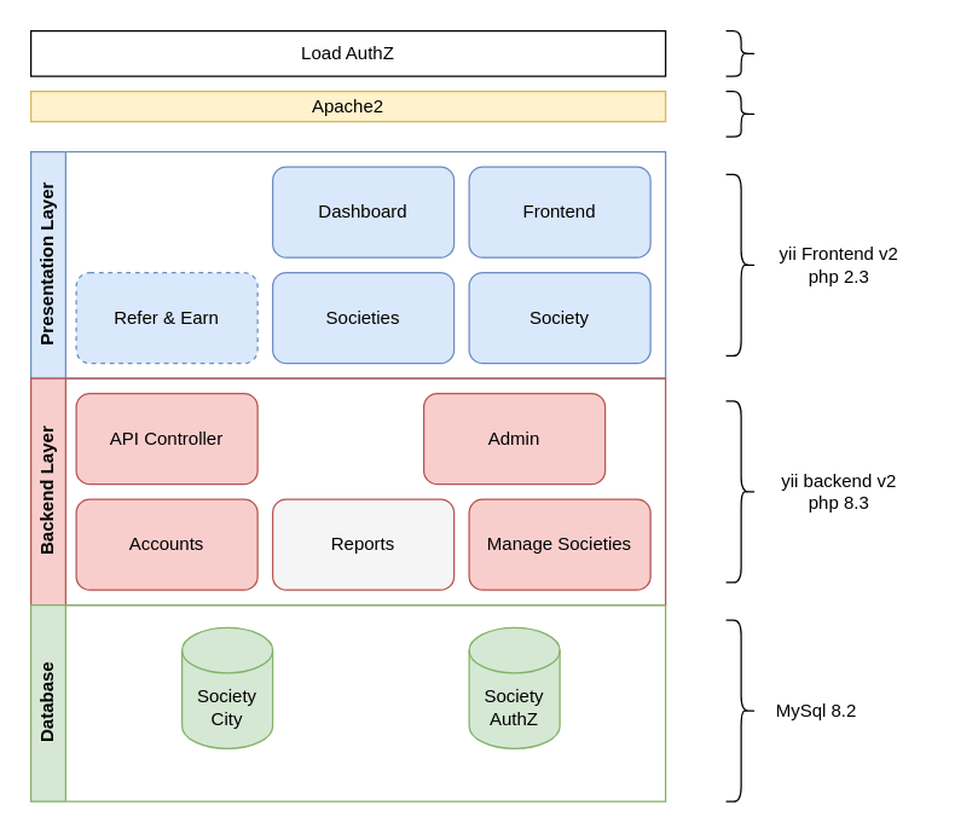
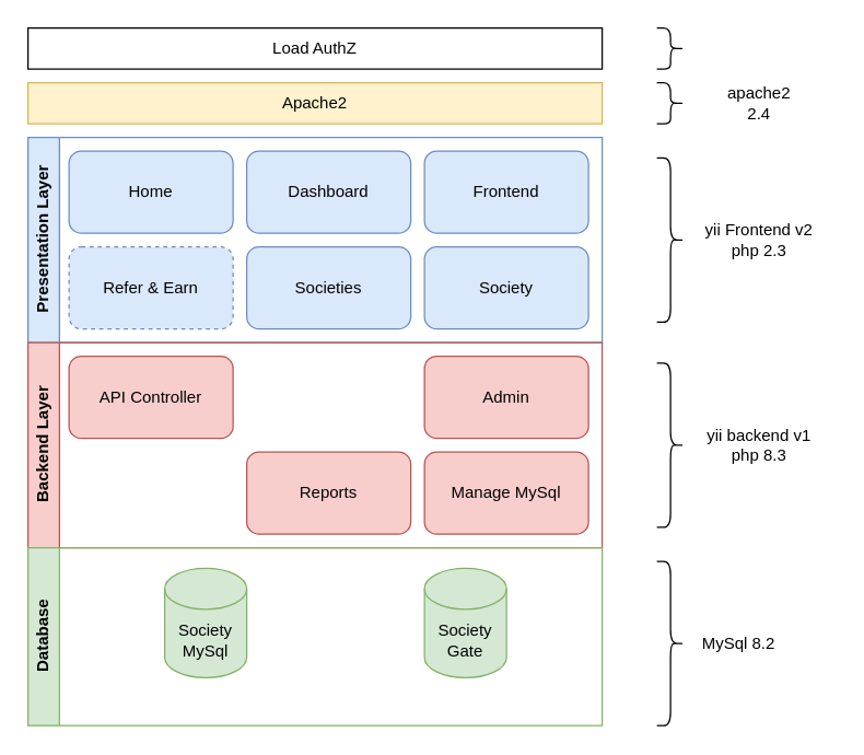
- <mxCell id="2" value="Apache2" style="rounded=0;whiteSpace=wrap;html=1;fillColor=#fff2cc;strokeColor=#d6b656;" parent="1" vertex="1"><mxGeometry x="20" y="60" width="420" height="20" as="geometry" /></mxCell>
+ <mxCell id="2" value="Apache2" style="rounded=0;whiteSpace=wrap;html=1;fillColor=#fff2cc;strokeColor=#d6b656;" parent="1" vertex="1"><mxGeometry x="20" y="60" width="420" height="30" as="geometry" /></mxCell>
+ <mxCell id="28" value="apache2&lt;div&gt;2.4&lt;/div&gt;" style="text;html=1;align=center;verticalAlign=middle;whiteSpace=wrap;rounded=0;" vertex="1" parent="1"><mxGeometry x="500" y="60" width="110" height="30" as="geometry" /></mxCell>
+ <mxCell id="5" value="Home" style="rounded=1;whiteSpace=wrap;html=1;fillColor=#dae8fc;strokeColor=#6c8ebf;" vertex="1" parent="4"><mxGeometry x="30" y="10" width="120" height="60" as="geometry" /></mxCell>
- <mxCell id="13" value="Admin" style="rounded=1;whiteSpace=wrap;html=1;fillColor=#f8cecc;strokeColor=#b85450;" vertex="1" parent="11"><mxGeometry x="260" y="10" width="120" height="60" as="geometry" /></mxCell>
+ <mxCell id="13" value="Admin" style="rounded=1;whiteSpace=wrap;html=1;fillColor=#f8cecc;strokeColor=#b85450;" vertex="1" parent="11"><mxGeometry x="290" y="10" width="120" height="60" as="geometry" /></mxCell>
- <mxCell id="24" value="yii backend v2&lt;div&gt;php 8.3&lt;/div&gt;" style="text;html=1;align=center;verticalAlign=middle;whiteSpace=wrap;rounded=0;" vertex="1" parent="1"><mxGeometry x="500" y="310" width="110" height="30" as="geometry" /></mxCell>
+ <mxCell id="24" value="yii backend v1&lt;div&gt;php 8.3&lt;/div&gt;" style="text;html=1;align=center;verticalAlign=middle;whiteSpace=wrap;rounded=0;" vertex="1" parent="1"><mxGeometry x="500" y="310" width="110" height="30" as="geometry" /></mxCell>
- <mxCell id="14" value="Accounts" style="rounded=1;whiteSpace=wrap;html=1;fillColor=#f8cecc;strokeColor=#b85450;" vertex="1" parent="11"><mxGeometry x="30" y="80" width="120" height="60" as="geometry" /></mxCell>
- <mxCell id="15" value="Reports" style="rounded=1;whiteSpace=wrap;html=1;fillColor=#f5f5f5;strokeColor=#b85450;" vertex="1" parent="11"><mxGeometry x="160" y="80" width="120" height="60" as="geometry" /></mxCell>
+ <mxCell id="15" value="Reports" style="rounded=1;whiteSpace=wrap;html=1;fillColor=#f8cecc;strokeColor=#b85450;" vertex="1" parent="11"><mxGeometry x="160" y="80" width="120" height="60" as="geometry" /></mxCell>
- <mxCell id="16" value="Manage Societies" style="rounded=1;whiteSpace=wrap;html=1;fillColor=#f8cecc;strokeColor=#b85450;" vertex="1" parent="11"><mxGeometry x="290" y="80" width="120" height="60" as="geometry" /></mxCell>
+ <mxCell id="16" value="Manage MySql" style="rounded=1;whiteSpace=wrap;html=1;fillColor=#f8cecc;strokeColor=#b85450;" vertex="1" parent="11"><mxGeometry x="290" y="80" width="120" height="60" as="geometry" /></mxCell>
- <mxCell id="18" value="Society City" style="shape=cylinder3;whiteSpace=wrap;html=1;boundedLbl=1;backgroundOutline=1;size=15;fillColor=#d5e8d4;strokeColor=#82b366;" parent="17" vertex="1"><mxGeometry x="100" y="15" width="60" height="80" as="geometry" /></mxCell>
+ <mxCell id="18" value="Society MySql" style="shape=cylinder3;whiteSpace=wrap;html=1;boundedLbl=1;backgroundOutline=1;size=15;fillColor=#d5e8d4;strokeColor=#82b366;" parent="17" vertex="1"><mxGeometry x="100" y="15" width="60" height="80" as="geometry" /></mxCell>
- <mxCell id="19" value="Society AuthZ" style="shape=cylinder3;whiteSpace=wrap;html=1;boundedLbl=1;backgroundOutline=1;size=15;fillColor=#d5e8d4;strokeColor=#82b366;" parent="17" vertex="1"><mxGeometry x="290" y="15" width="60" height="80" as="geometry" /></mxCell>
+ <mxCell id="19" value="Society Gate" style="shape=cylinder3;whiteSpace=wrap;html=1;boundedLbl=1;backgroundOutline=1;size=15;fillColor=#d5e8d4;strokeColor=#82b366;" parent="17" vertex="1"><mxGeometry x="290" y="15" width="60" height="80" as="geometry" /></mxCell>
